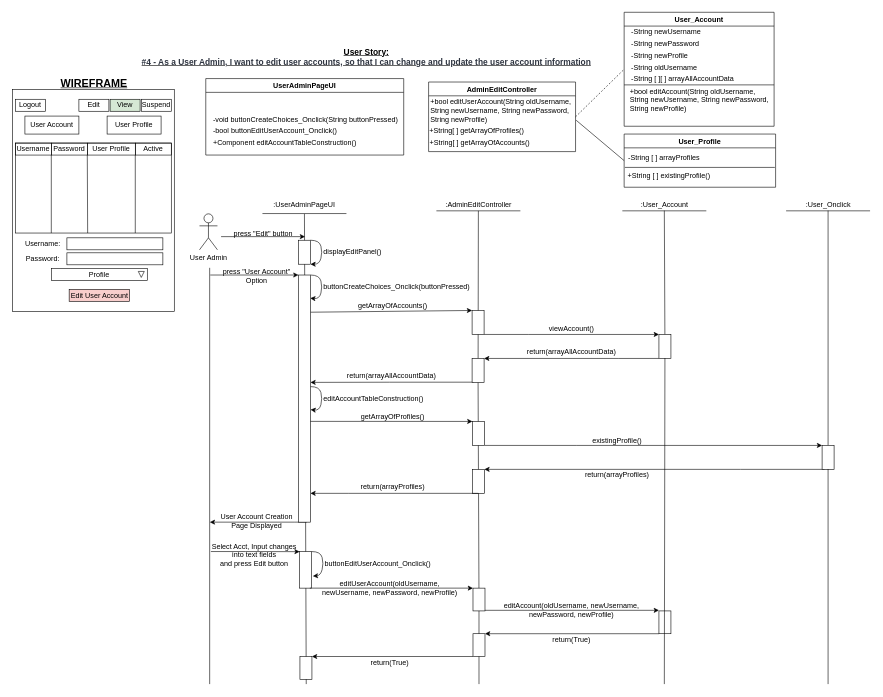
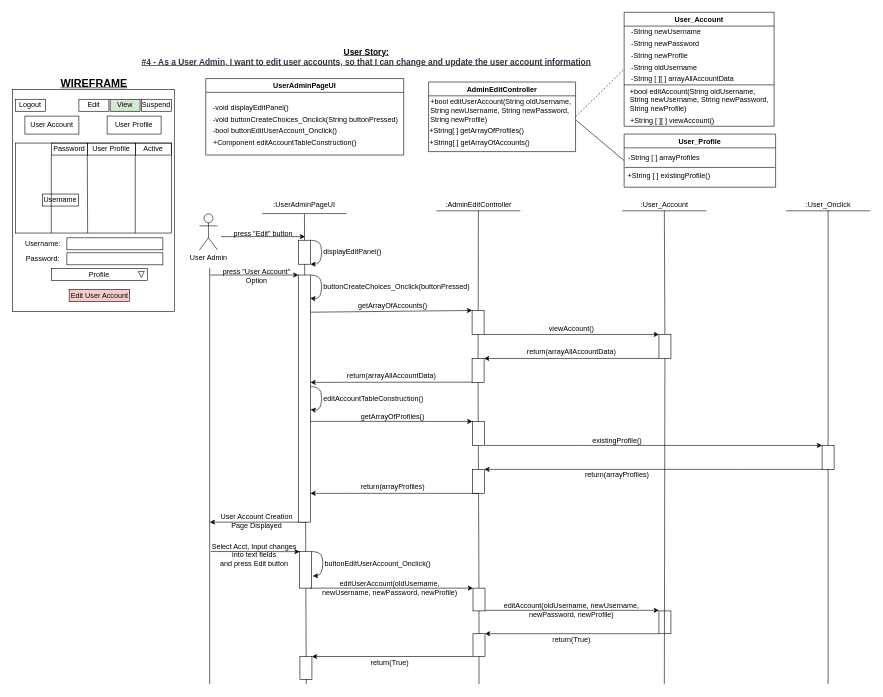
+ <mxCell id="6" value="-void displayEditPanel()" style="text;html=1;align=left;verticalAlign=middle;resizable=0;points=[];autosize=1;strokeColor=none;fillColor=none;" parent="5" vertex="1"><mxGeometry x="10" y="38" width="140" height="20" as="geometry" /></mxCell>
+ <mxCell id="21" value="+String [ ][ ] viewAccount()" style="text;html=1;align=center;verticalAlign=middle;resizable=0;points=[];autosize=1;strokeColor=none;fillColor=none;" vertex="1" parent="14"><mxGeometry y="171" width="160" height="20" as="geometry" /></mxCell>
- <mxCell id="69" value="Username" style="text;html=1;strokeColor=default;fillColor=none;align=center;verticalAlign=middle;whiteSpace=wrap;rounded=0;labelBackgroundColor=#FFFFFF;" parent="1" vertex="1"><mxGeometry x="25" y="238" width="60" height="20" as="geometry" /></mxCell>
+ <mxCell id="69" value="Username" style="text;html=1;strokeColor=default;fillColor=none;align=center;verticalAlign=middle;whiteSpace=wrap;rounded=0;labelBackgroundColor=#FFFFFF;" parent="1" vertex="1"><mxGeometry x="70" y="323" width="60" height="20" as="geometry" /></mxCell>
